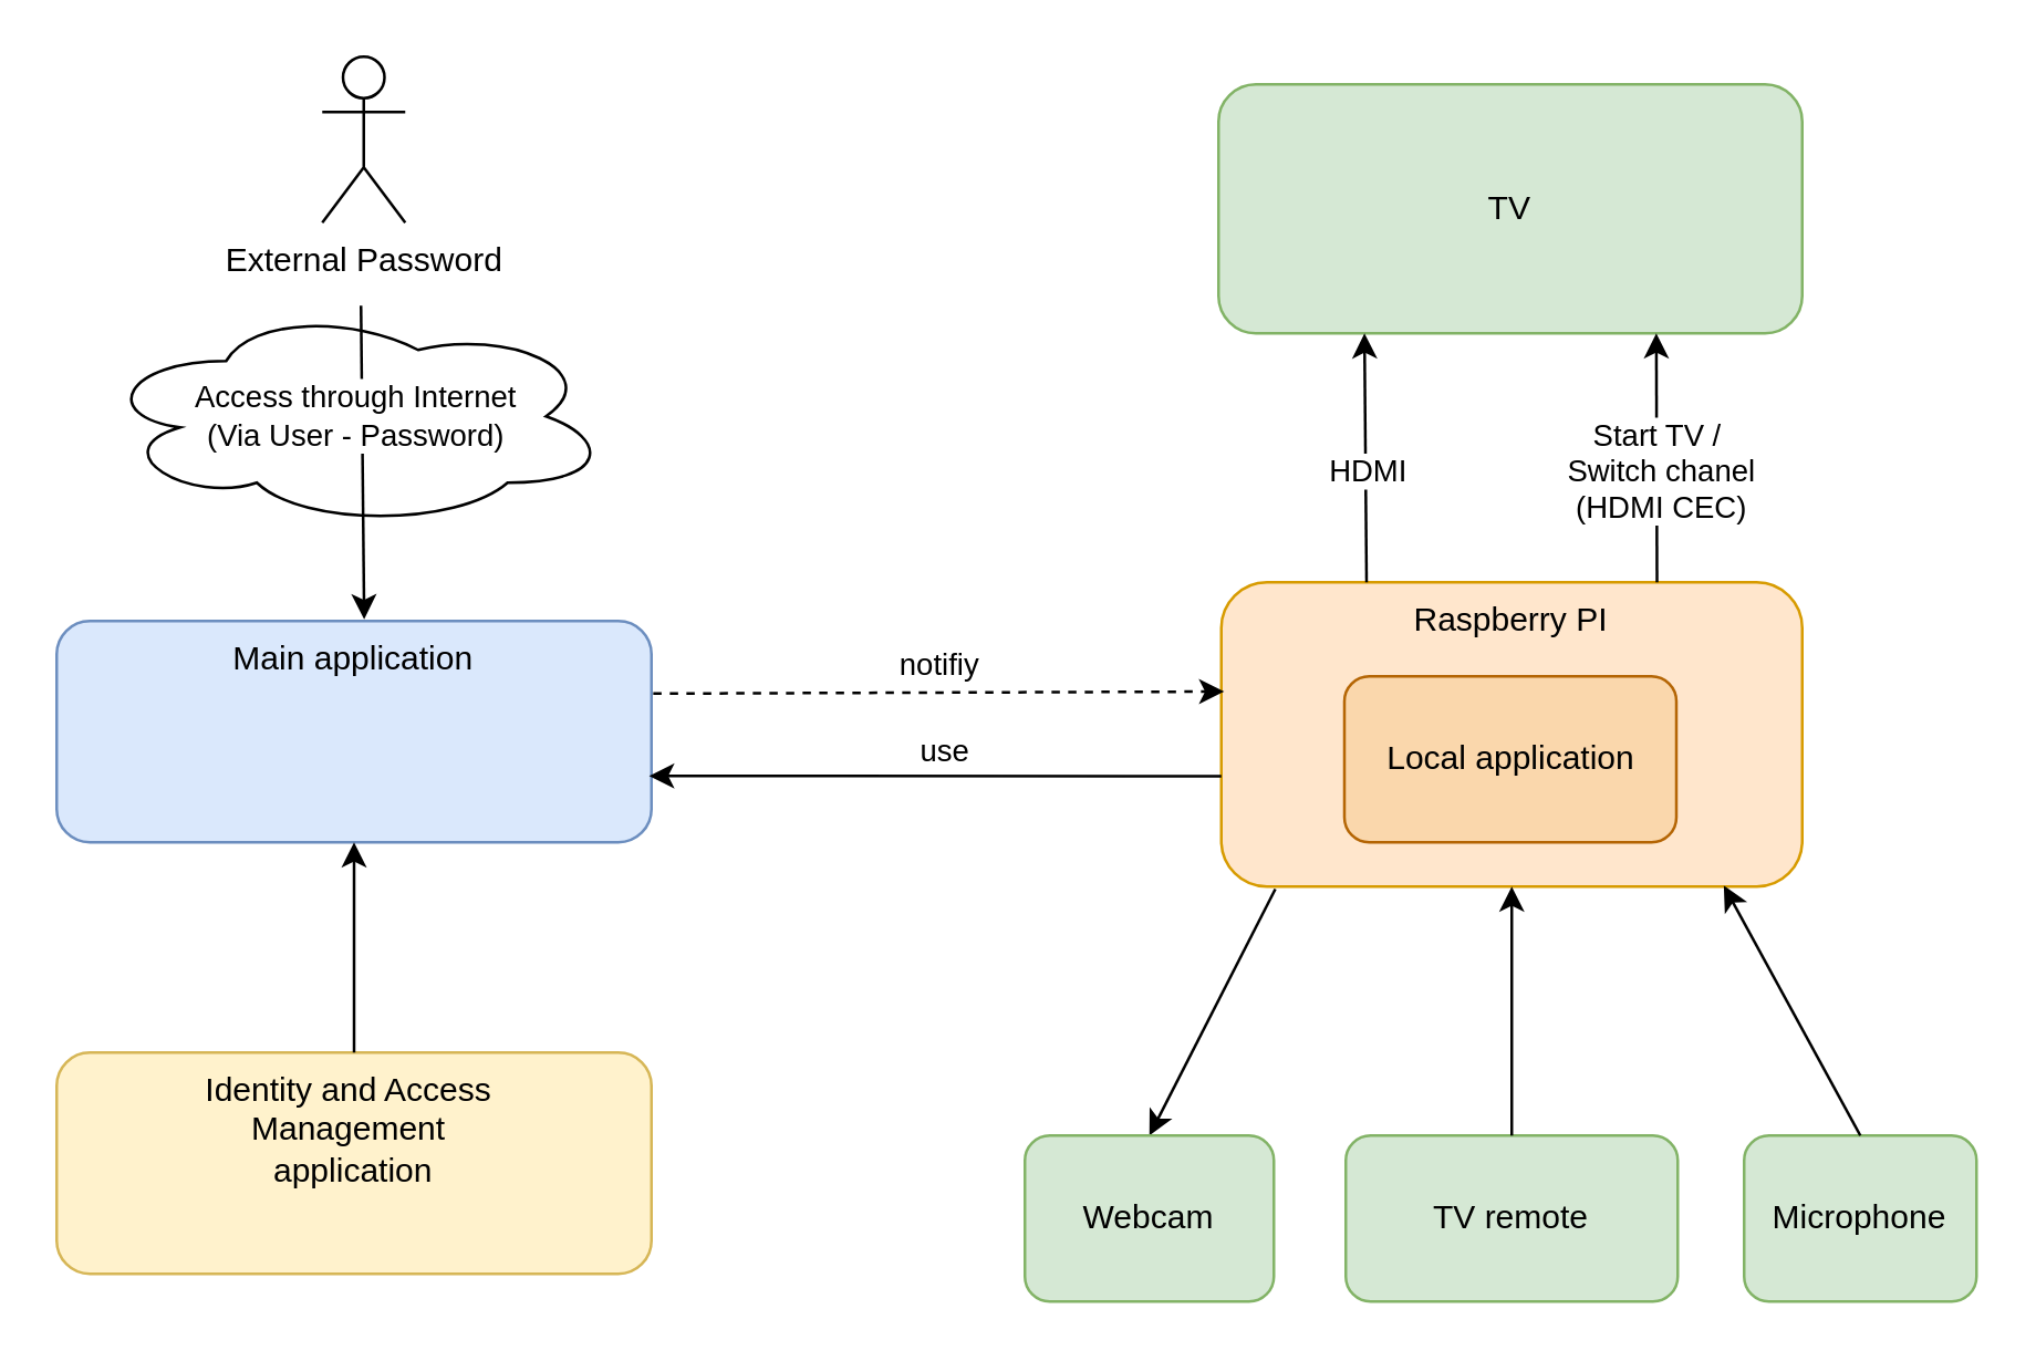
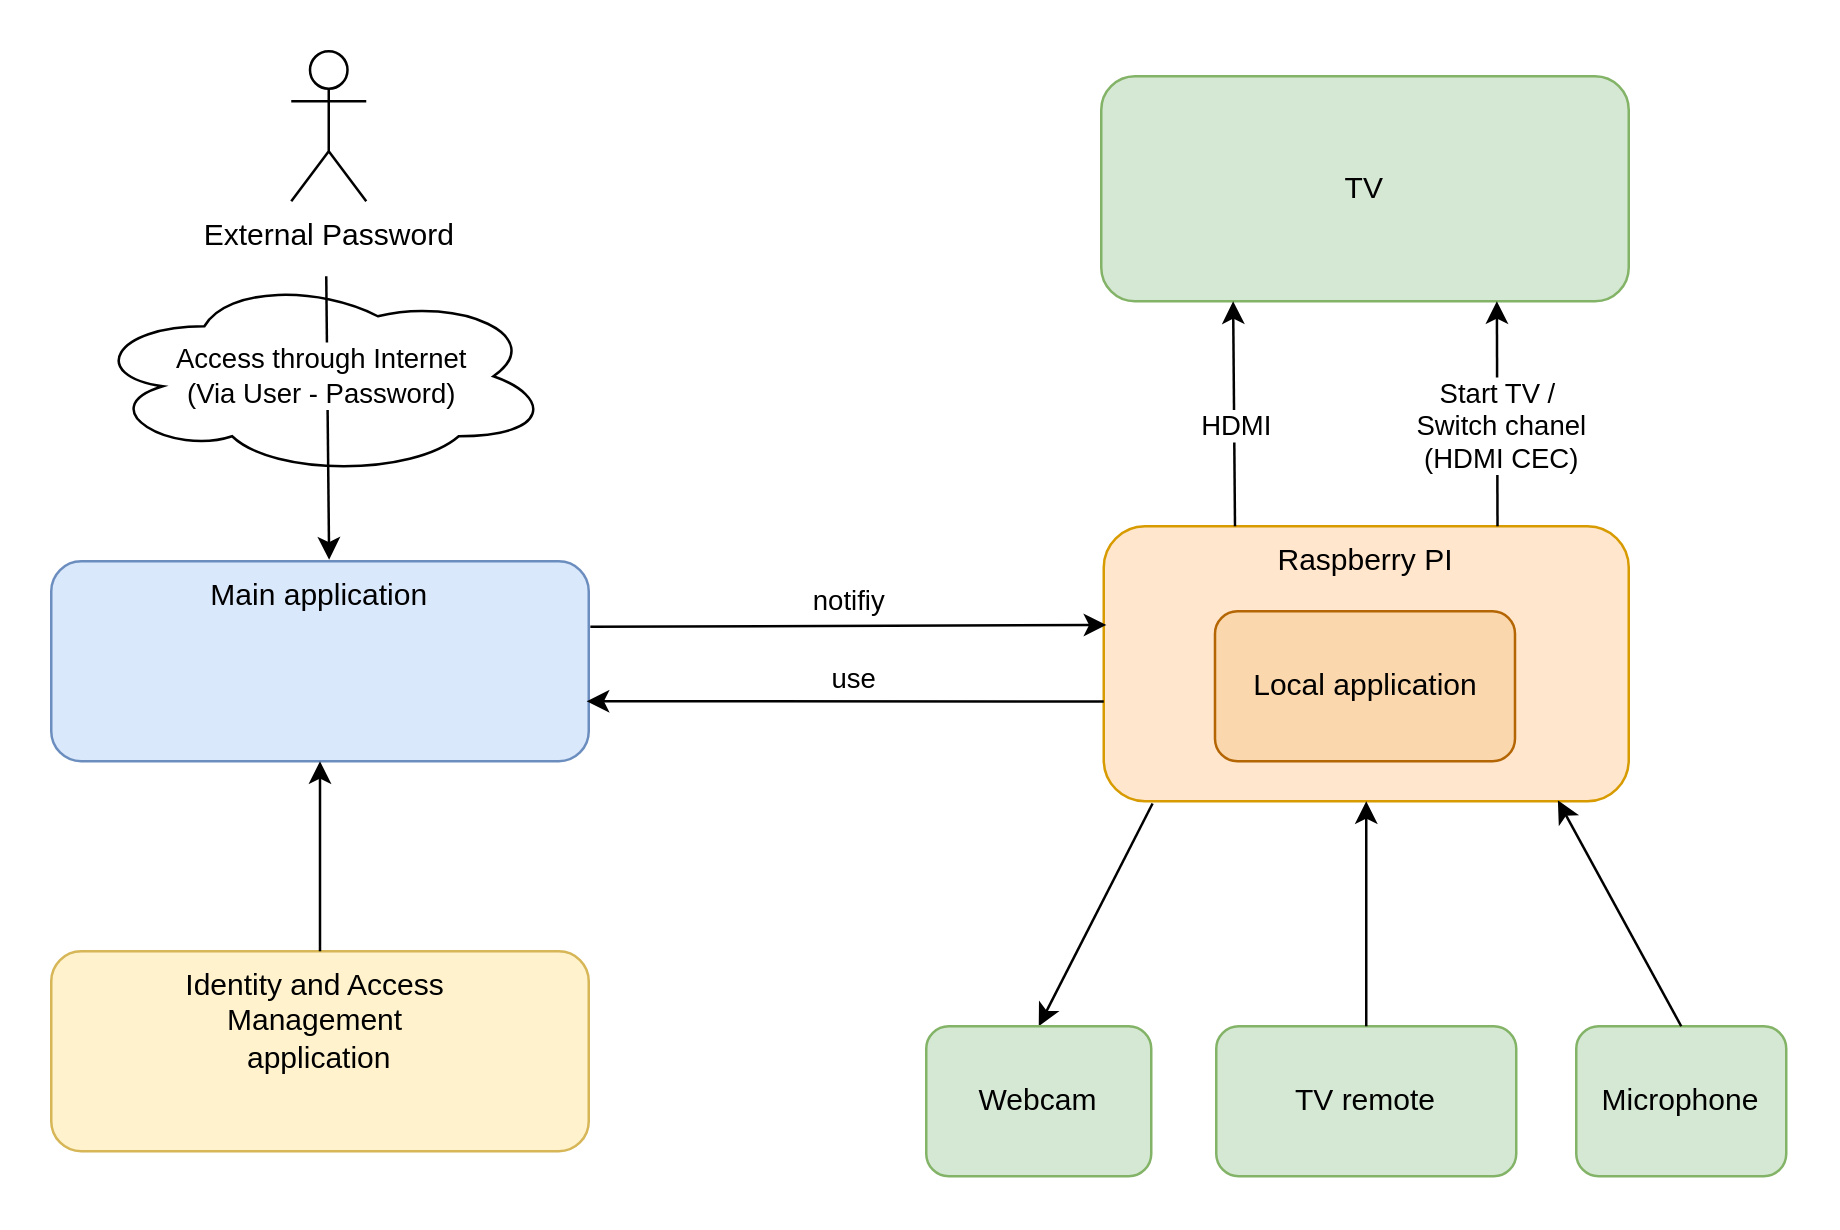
- <mxCell id="17" value="" style="endArrow=classic;html=1;rounded=0;exitX=1.003;exitY=0.328;exitDx=0;exitDy=0;exitPerimeter=0;entryX=0.005;entryY=0.359;entryDx=0;entryDy=0;entryPerimeter=0;dashed=1;" parent="1" source="8" target="3" edge="1"><mxGeometry width="50" height="50" relative="1" as="geometry"><mxPoint x="460" y="310" as="sourcePoint" /><mxPoint x="510" y="260" as="targetPoint" /></mxGeometry></mxCell>
+ <mxCell id="17" value="" style="endArrow=classic;html=1;rounded=0;exitX=1.003;exitY=0.328;exitDx=0;exitDy=0;exitPerimeter=0;entryX=0.005;entryY=0.359;entryDx=0;entryDy=0;entryPerimeter=0;" parent="1" source="8" target="3" edge="1"><mxGeometry width="50" height="50" relative="1" as="geometry"><mxPoint x="460" y="310" as="sourcePoint" /><mxPoint x="510" y="260" as="targetPoint" /></mxGeometry></mxCell>
